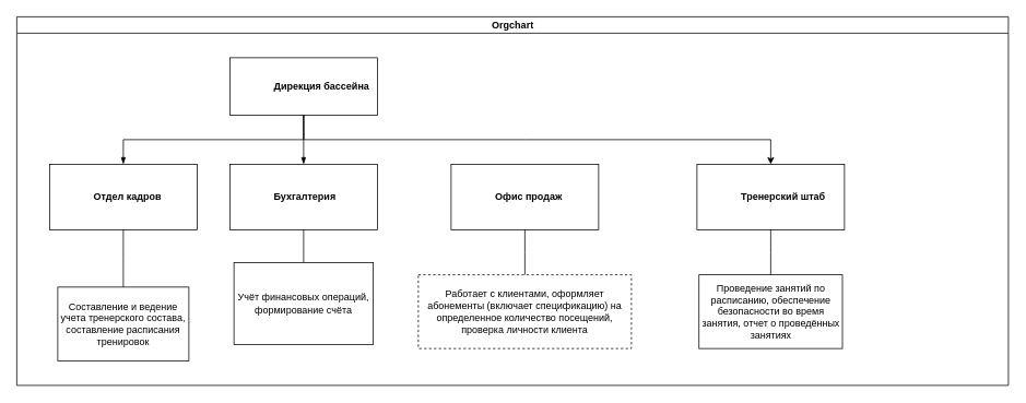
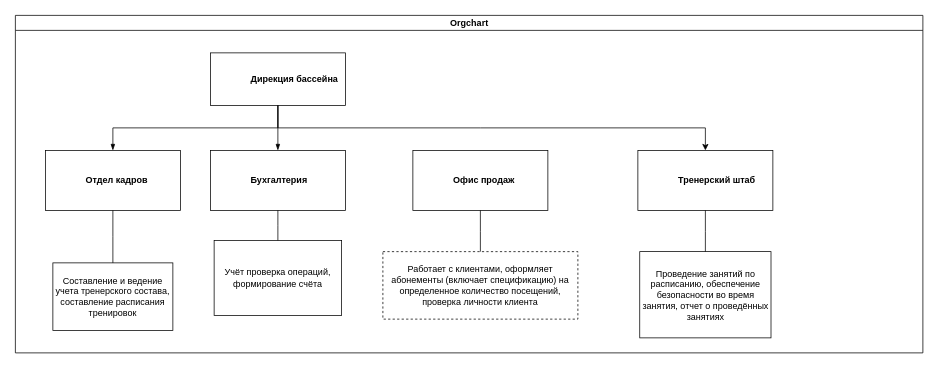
- <mxCell id="8" value="Учёт финансовых операций, формирование счёта" style="whiteSpace=wrap;html=1;align=center;verticalAlign=middle;treeFolding=1;treeMoving=1;newEdgeStyle={&quot;edgeStyle&quot;:&quot;elbowEdgeStyle&quot;,&quot;startArrow&quot;:&quot;none&quot;,&quot;endArrow&quot;:&quot;none&quot;};" parent="2" vertex="1"><mxGeometry x="265" y="300" width="170" height="100" as="geometry" /></mxCell>
+ <mxCell id="8" value="Учёт проверка операций, формирование счёта" style="whiteSpace=wrap;html=1;align=center;verticalAlign=middle;treeFolding=1;treeMoving=1;newEdgeStyle={&quot;edgeStyle&quot;:&quot;elbowEdgeStyle&quot;,&quot;startArrow&quot;:&quot;none&quot;,&quot;endArrow&quot;:&quot;none&quot;};" parent="2" vertex="1"><mxGeometry x="265" y="300" width="170" height="100" as="geometry" /></mxCell>
- <mxCell id="17" value="Проведение занятий по расписанию, обеспечение безопасности во время занятия, отчет о проведённых занятиях" style="whiteSpace=wrap;html=1;align=center;verticalAlign=middle;treeFolding=1;treeMoving=1;newEdgeStyle={&quot;edgeStyle&quot;:&quot;elbowEdgeStyle&quot;,&quot;startArrow&quot;:&quot;none&quot;,&quot;endArrow&quot;:&quot;none&quot;};" parent="2" vertex="1"><mxGeometry x="832.5" y="315" width="175" height="90" as="geometry" /></mxCell>
+ <mxCell id="17" value="Проведение занятий по расписанию, обеспечение безопасности во время занятия, отчет о проведённых занятиях" style="whiteSpace=wrap;html=1;align=center;verticalAlign=middle;treeFolding=1;treeMoving=1;newEdgeStyle={&quot;edgeStyle&quot;:&quot;elbowEdgeStyle&quot;,&quot;startArrow&quot;:&quot;none&quot;,&quot;endArrow&quot;:&quot;none&quot;};" parent="2" vertex="1"><mxGeometry x="832.5" y="315" width="175" height="115" as="geometry" /></mxCell>
